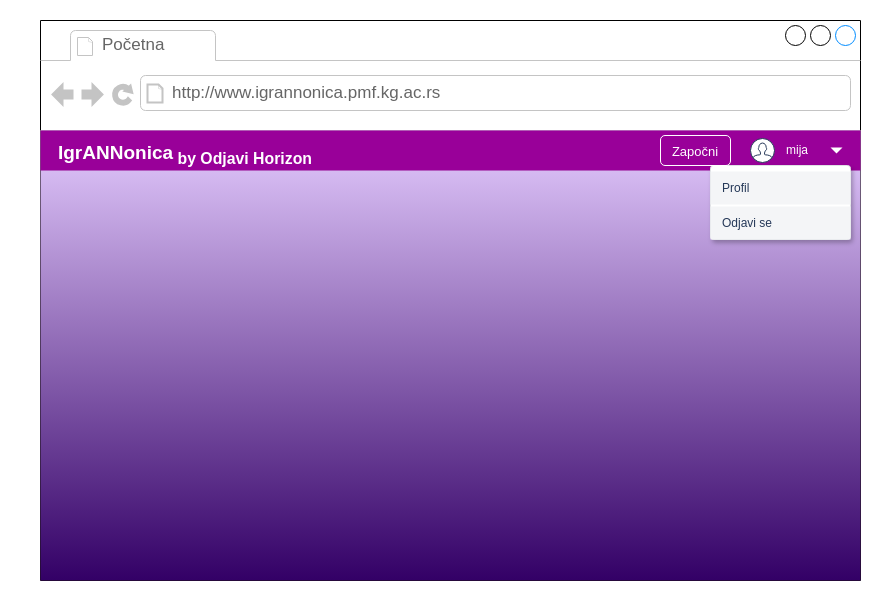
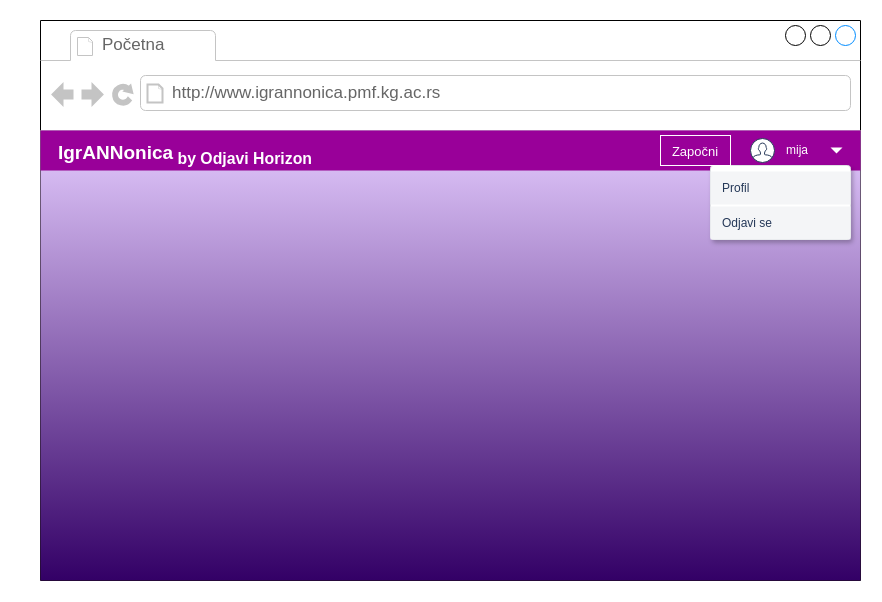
- <mxCell id="14" value="&lt;font style=&quot;font-size: 13px&quot; color=&quot;#ffffff&quot;&gt;Započni&lt;/font&gt;" style="rounded=1;whiteSpace=wrap;html=1;labelBackgroundColor=none;fontSize=15;strokeColor=#FFFFFF;strokeWidth=1;fillColor=none;gradientColor=none;" vertex="1" parent="1"><mxGeometry x="660" y="135" width="70" height="30" as="geometry" /></mxCell>
+ <mxCell id="14" value="&lt;font style=&quot;font-size: 13px&quot; color=&quot;#ffffff&quot;&gt;Započni&lt;/font&gt;" style="whiteSpace=wrap;html=1;labelBackgroundColor=none;fontSize=15;strokeColor=#FFFFFF;strokeWidth=1;fillColor=none;gradientColor=none;rounded=0;" vertex="1" parent="1"><mxGeometry x="660" y="135" width="70" height="30" as="geometry" /></mxCell>
